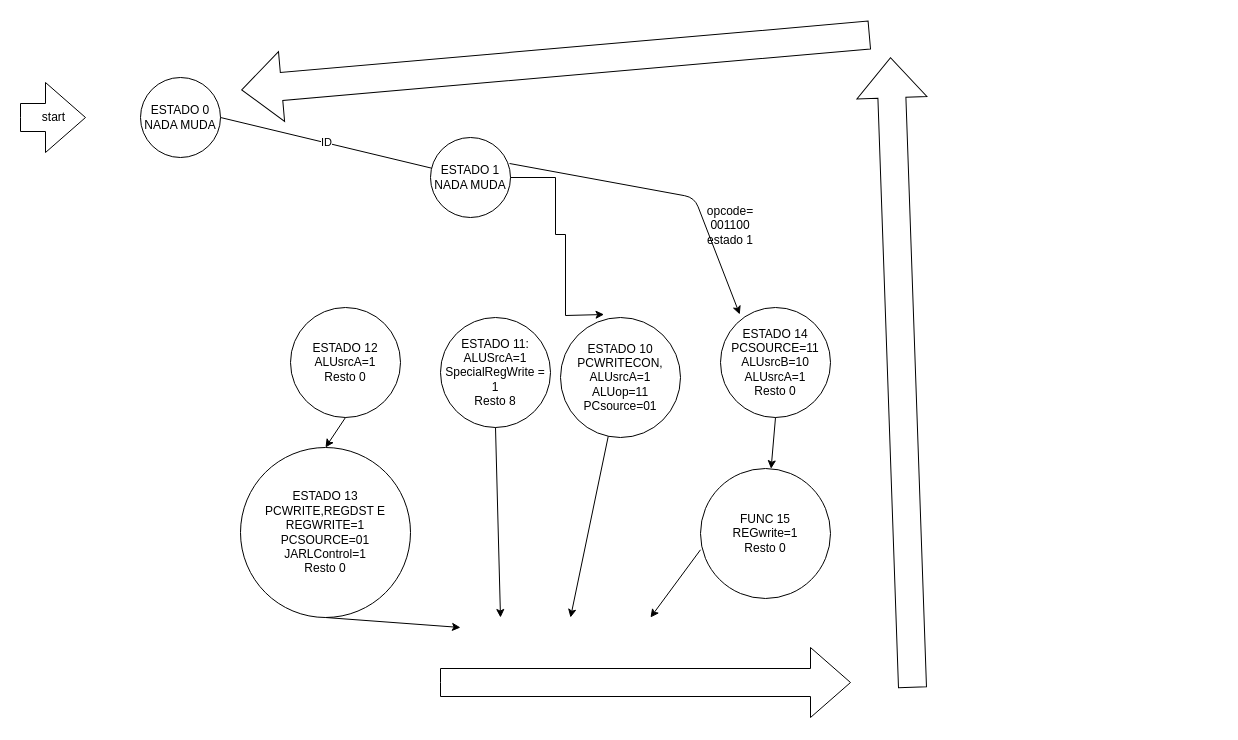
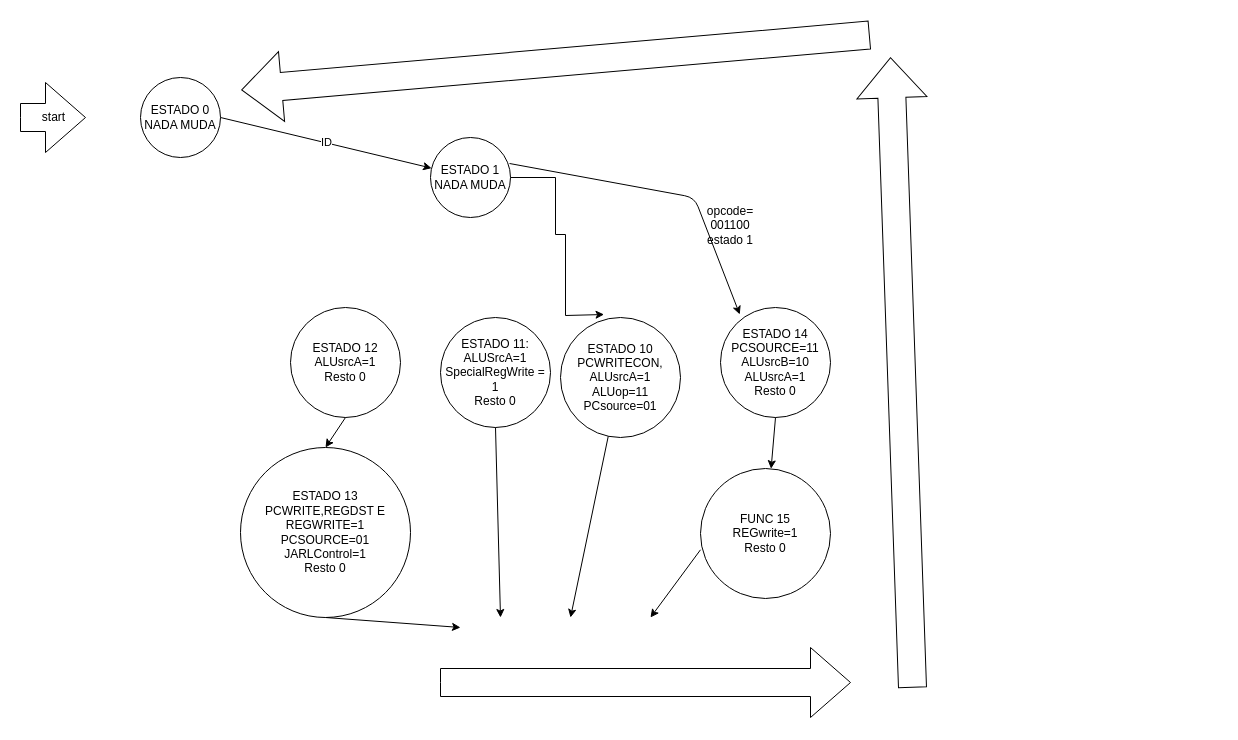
- <mxCell id="10" value="ID" style="endArrow=none;html=1;exitX=1;exitY=0.5;exitDx=0;exitDy=0;" edge="1" parent="1" source="2" target="3"><mxGeometry width="50" height="50" relative="1" as="geometry"><mxPoint x="230" y="180" as="sourcePoint" /><mxPoint x="280" y="130" as="targetPoint" /></mxGeometry></mxCell>
+ <mxCell id="10" value="ID" style="endArrow=classic;html=1;exitX=1;exitY=0.5;exitDx=0;exitDy=0;" edge="1" parent="1" source="2" target="3"><mxGeometry width="50" height="50" relative="1" as="geometry"><mxPoint x="230" y="180" as="sourcePoint" /><mxPoint x="280" y="130" as="targetPoint" /></mxGeometry></mxCell>
- <mxCell id="6" value="ESTADO 11:&lt;br&gt;ALUSrcA=1&lt;br&gt;SpecialRegWrite = 1&lt;br&gt;Resto 8&lt;br&gt;" style="ellipse;whiteSpace=wrap;html=1;aspect=fixed;" vertex="1" parent="1"><mxGeometry x="440" y="310" width="110" height="110" as="geometry" /></mxCell>
+ <mxCell id="6" value="ESTADO 11:&lt;br&gt;ALUSrcA=1&lt;br&gt;SpecialRegWrite = 1&lt;br&gt;Resto 0&lt;br&gt;" style="ellipse;whiteSpace=wrap;html=1;aspect=fixed;" vertex="1" parent="1"><mxGeometry x="440" y="310" width="110" height="110" as="geometry" /></mxCell>
